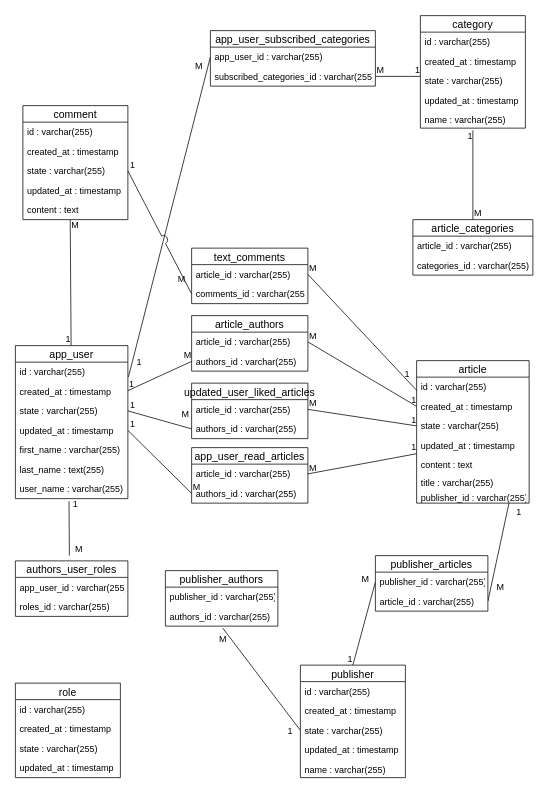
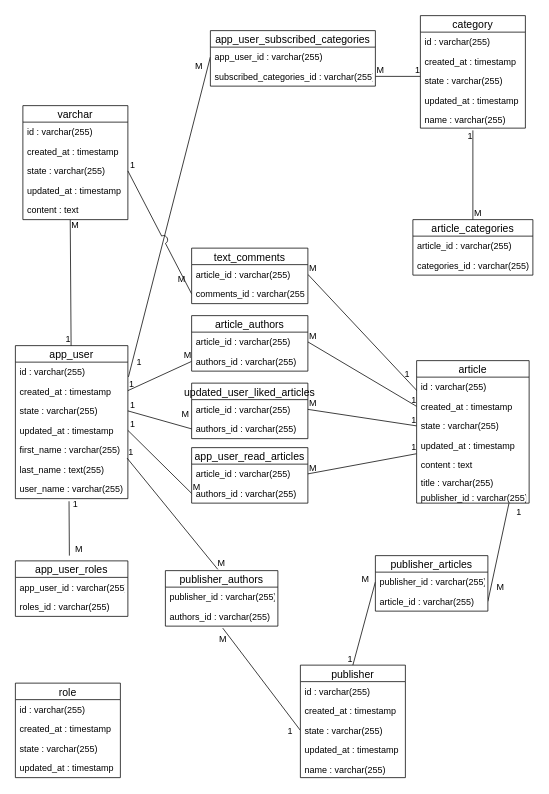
- <mxCell id="75" value="comment" style="swimlane;fontStyle=0;childLayout=stackLayout;horizontal=1;startSize=22;fillColor=none;horizontalStack=0;resizeParent=1;resizeParentMax=0;resizeLast=0;collapsible=1;marginBottom=0;swimlaneFillColor=#ffffff;align=center;fontSize=14;" vertex="1" parent="1"><mxGeometry x="30" y="140" width="140" height="152" as="geometry"><mxRectangle x="200" y="200" width="70" height="22" as="alternateBounds" /></mxGeometry></mxCell>
+ <mxCell id="75" value="varchar" style="swimlane;fontStyle=0;childLayout=stackLayout;horizontal=1;startSize=22;fillColor=none;horizontalStack=0;resizeParent=1;resizeParentMax=0;resizeLast=0;collapsible=1;marginBottom=0;swimlaneFillColor=#ffffff;align=center;fontSize=14;" vertex="1" parent="1"><mxGeometry x="30" y="140" width="140" height="152" as="geometry"><mxRectangle x="200" y="200" width="70" height="22" as="alternateBounds" /></mxGeometry></mxCell>
+ <mxCell id="51" value="" style="endArrow=none;html=1;rounded=0;entryX=0.466;entryY=-0.023;entryDx=0;entryDy=0;entryPerimeter=0;exitX=0.993;exitY=-0.077;exitDx=0;exitDy=0;exitPerimeter=0;" edge="1" parent="1" source="11" target="60"><mxGeometry relative="1" as="geometry"><mxPoint x="190" y="620" as="sourcePoint" /><mxPoint x="350" y="620" as="targetPoint" /></mxGeometry></mxCell>
+ <mxCell id="52" value="1" style="resizable=0;html=1;align=left;verticalAlign=bottom;" connectable="0" vertex="1" parent="51"><mxGeometry x="-1" relative="1" as="geometry" /></mxCell>
+ <mxCell id="53" value="M" style="resizable=0;html=1;align=right;verticalAlign=bottom;" connectable="0" vertex="1" parent="51"><mxGeometry x="1" relative="1" as="geometry"><mxPoint x="10.16" as="offset" /></mxGeometry></mxCell>
- <mxCell id="48" value="authors_user_roles" style="swimlane;fontStyle=0;childLayout=stackLayout;horizontal=1;startSize=22;fillColor=none;horizontalStack=0;resizeParent=1;resizeParentMax=0;resizeLast=0;collapsible=1;marginBottom=0;swimlaneFillColor=#ffffff;align=center;fontSize=14;" vertex="1" parent="1"><mxGeometry y="747" width="150" height="74" as="geometry" x="20"><mxRectangle x="200" y="200" width="70" height="22" as="alternateBounds" /></mxGeometry></mxCell>
+ <mxCell id="48" value="app_user_roles" style="swimlane;fontStyle=0;childLayout=stackLayout;horizontal=1;startSize=22;fillColor=none;horizontalStack=0;resizeParent=1;resizeParentMax=0;resizeLast=0;collapsible=1;marginBottom=0;swimlaneFillColor=#ffffff;align=center;fontSize=14;" vertex="1" parent="1"><mxGeometry y="747" width="150" height="74" as="geometry" x="20"><mxRectangle x="200" y="200" width="70" height="22" as="alternateBounds" /></mxGeometry></mxCell>
